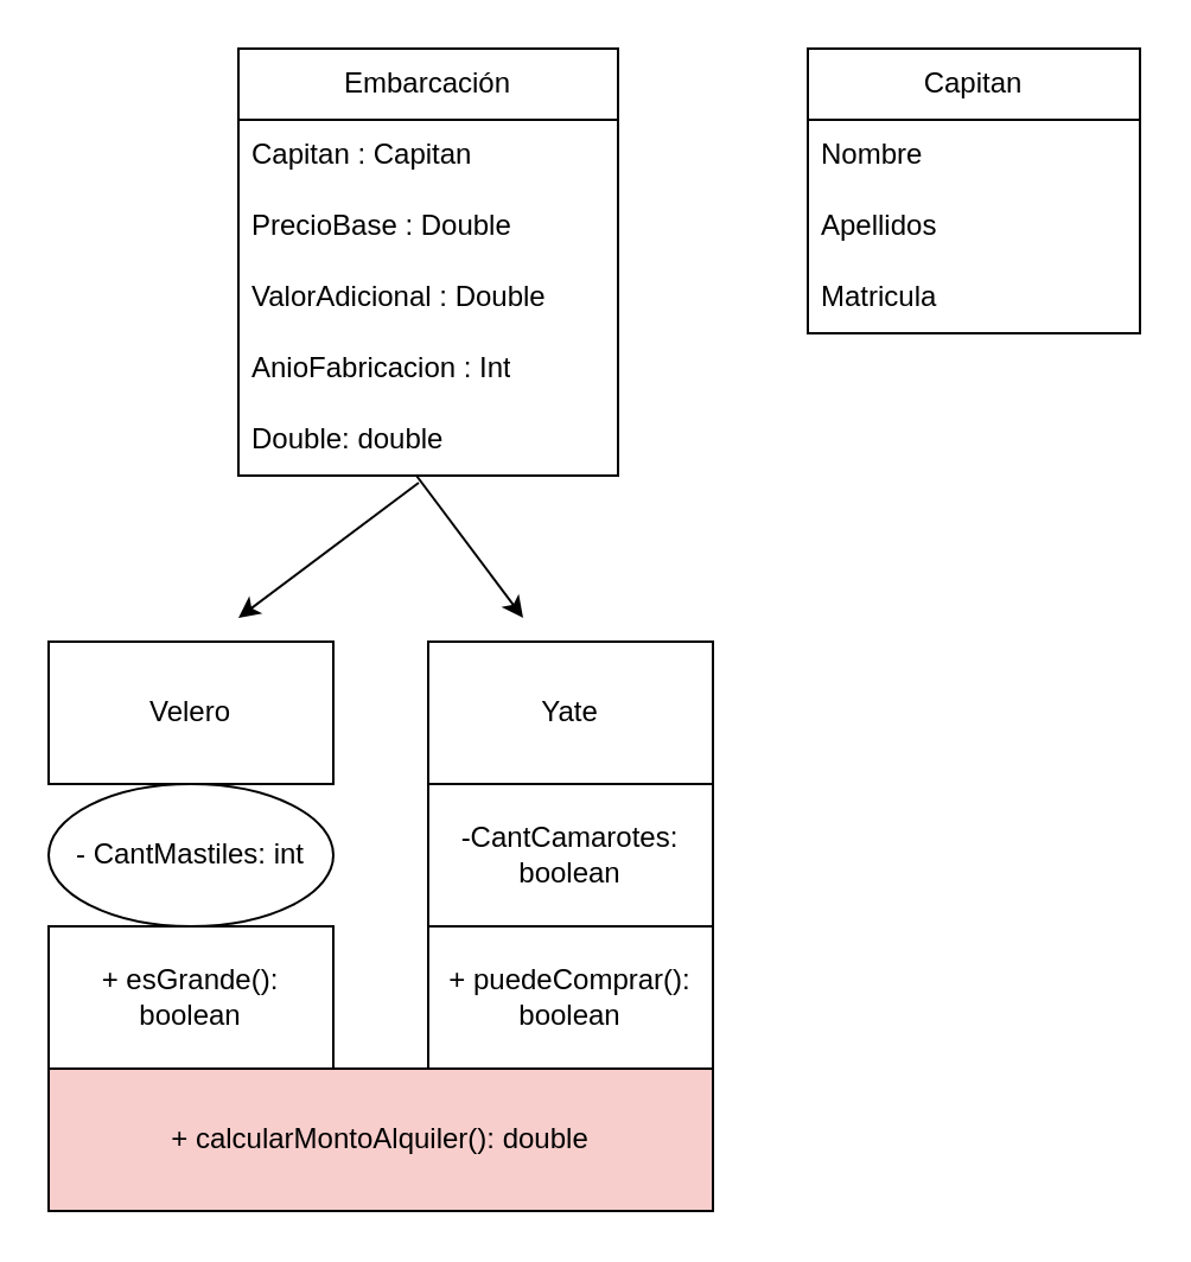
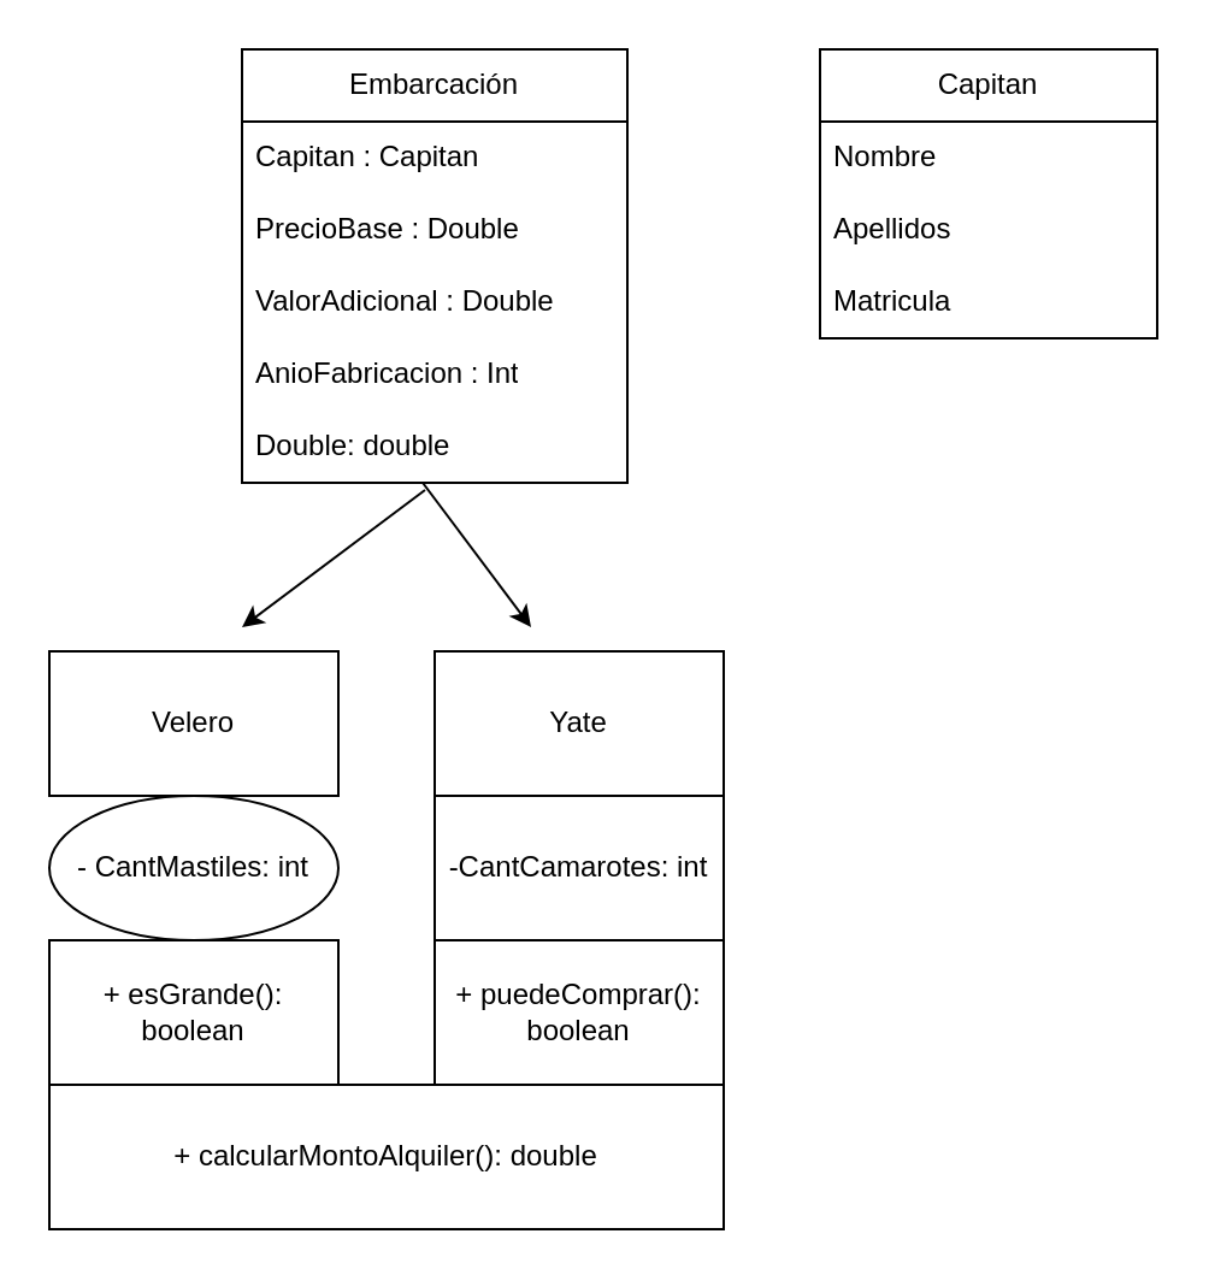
- <mxCell id="17" value="-CantCamarotes: boolean" style="rounded=0;whiteSpace=wrap;html=1;" parent="1" vertex="1"><mxGeometry x="180" y="330" width="120" height="60" as="geometry" /></mxCell>
+ <mxCell id="17" value="-CantCamarotes: int" style="rounded=0;whiteSpace=wrap;html=1;" parent="1" vertex="1"><mxGeometry x="180" y="330" width="120" height="60" as="geometry" /></mxCell>
- <mxCell id="20" value="+ calcularMontoAlquiler(): double " style="rounded=0;whiteSpace=wrap;html=1;fillColor=#f8cecc;" parent="1" vertex="1"><mxGeometry x="20" y="450" width="280" height="60" as="geometry" /></mxCell>
+ <mxCell id="20" value="+ calcularMontoAlquiler(): double " style="rounded=0;whiteSpace=wrap;html=1;" parent="1" vertex="1"><mxGeometry x="20" y="450" width="280" height="60" as="geometry" /></mxCell>
